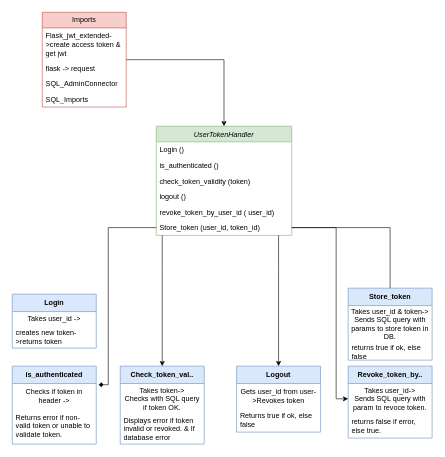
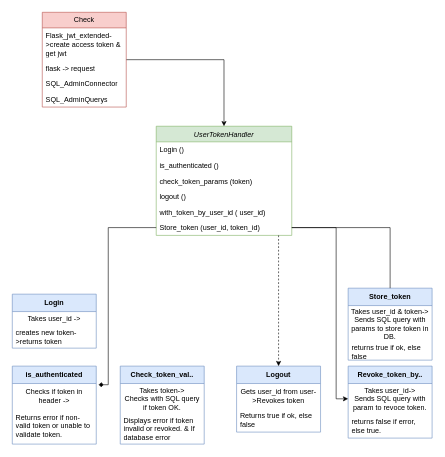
- <mxCell id="10" value="Imports" style="swimlane;fontStyle=0;childLayout=stackLayout;horizontal=1;startSize=26;fillColor=#f8cecc;horizontalStack=0;resizeParent=1;resizeParentMax=0;resizeLast=0;collapsible=1;marginBottom=0;whiteSpace=wrap;html=1;strokeColor=#b85450;" vertex="1" parent="1"><mxGeometry x="70" y="20" width="140" height="158" as="geometry" /></mxCell>
+ <mxCell id="10" value="Check" style="swimlane;fontStyle=0;childLayout=stackLayout;horizontal=1;startSize=26;fillColor=#f8cecc;horizontalStack=0;resizeParent=1;resizeParentMax=0;resizeLast=0;collapsible=1;marginBottom=0;whiteSpace=wrap;html=1;strokeColor=#b85450;" vertex="1" parent="1"><mxGeometry x="70" y="20" width="140" height="158" as="geometry" /></mxCell>
- <mxCell id="14" value="SQL_Imports" style="text;strokeColor=none;fillColor=none;align=left;verticalAlign=top;spacingLeft=4;spacingRight=4;overflow=hidden;rotatable=0;points=[[0,0.5],[1,0.5]];portConstraint=eastwest;whiteSpace=wrap;html=1;" vertex="1" parent="10"><mxGeometry y="132" width="140" height="26" as="geometry" /></mxCell>
+ <mxCell id="14" value="SQL_AdminQuerys" style="text;strokeColor=none;fillColor=none;align=left;verticalAlign=top;spacingLeft=4;spacingRight=4;overflow=hidden;rotatable=0;points=[[0,0.5],[1,0.5]];portConstraint=eastwest;whiteSpace=wrap;html=1;" vertex="1" parent="10"><mxGeometry y="132" width="140" height="26" as="geometry" /></mxCell>
- <mxCell id="5" value="check_token_validity (token)" style="text;align=left;verticalAlign=top;spacingLeft=4;spacingRight=4;overflow=hidden;rotatable=0;points=[[0,0.5],[1,0.5]];portConstraint=eastwest;rounded=0;shadow=0;html=0;" parent="2" vertex="1"><mxGeometry y="78" width="226" height="26" as="geometry" /></mxCell>
+ <mxCell id="5" value="check_token_params (token)" style="text;align=left;verticalAlign=top;spacingLeft=4;spacingRight=4;overflow=hidden;rotatable=0;points=[[0,0.5],[1,0.5]];portConstraint=eastwest;rounded=0;shadow=0;html=0;" parent="2" vertex="1"><mxGeometry y="78" width="226" height="26" as="geometry" /></mxCell>
- <mxCell id="7" value="revoke_token_by_user_id ( user_id)" style="text;align=left;verticalAlign=top;spacingLeft=4;spacingRight=4;overflow=hidden;rotatable=0;points=[[0,0.5],[1,0.5]];portConstraint=eastwest;rounded=0;shadow=0;html=0;" vertex="1" parent="2"><mxGeometry y="130" width="226" height="26" as="geometry" /></mxCell>
+ <mxCell id="7" value="with_token_by_user_id ( user_id)" style="text;align=left;verticalAlign=top;spacingLeft=4;spacingRight=4;overflow=hidden;rotatable=0;points=[[0,0.5],[1,0.5]];portConstraint=eastwest;rounded=0;shadow=0;html=0;" vertex="1" parent="2"><mxGeometry y="130" width="226" height="26" as="geometry" /></mxCell>
- <mxCell id="35" style="edgeStyle=orthogonalEdgeStyle;rounded=0;orthogonalLoop=1;jettySize=auto;html=1;entryX=0.5;entryY=0;entryDx=0;entryDy=0;" edge="1" parent="1" source="8" target="24"><mxGeometry relative="1" as="geometry"><Array as="points"><mxPoint x="464" y="450" /><mxPoint x="464" y="450" /></Array></mxGeometry></mxCell>
+ <mxCell id="35" style="edgeStyle=orthogonalEdgeStyle;rounded=0;orthogonalLoop=1;jettySize=auto;html=1;entryX=0.5;entryY=0;entryDx=0;entryDy=0;dashed=1;" edge="1" parent="1" source="8" target="24"><mxGeometry relative="1" as="geometry"><Array as="points"><mxPoint x="464" y="450" /><mxPoint x="464" y="450" /></Array></mxGeometry></mxCell>
- <mxCell id="33" style="edgeStyle=orthogonalEdgeStyle;rounded=0;orthogonalLoop=1;jettySize=auto;html=1;entryX=0.5;entryY=0;entryDx=0;entryDy=0;" edge="1" parent="1" source="8" target="21"><mxGeometry relative="1" as="geometry"><Array as="points"><mxPoint x="270" y="450" /><mxPoint x="270" y="450" /></Array></mxGeometry></mxCell>
